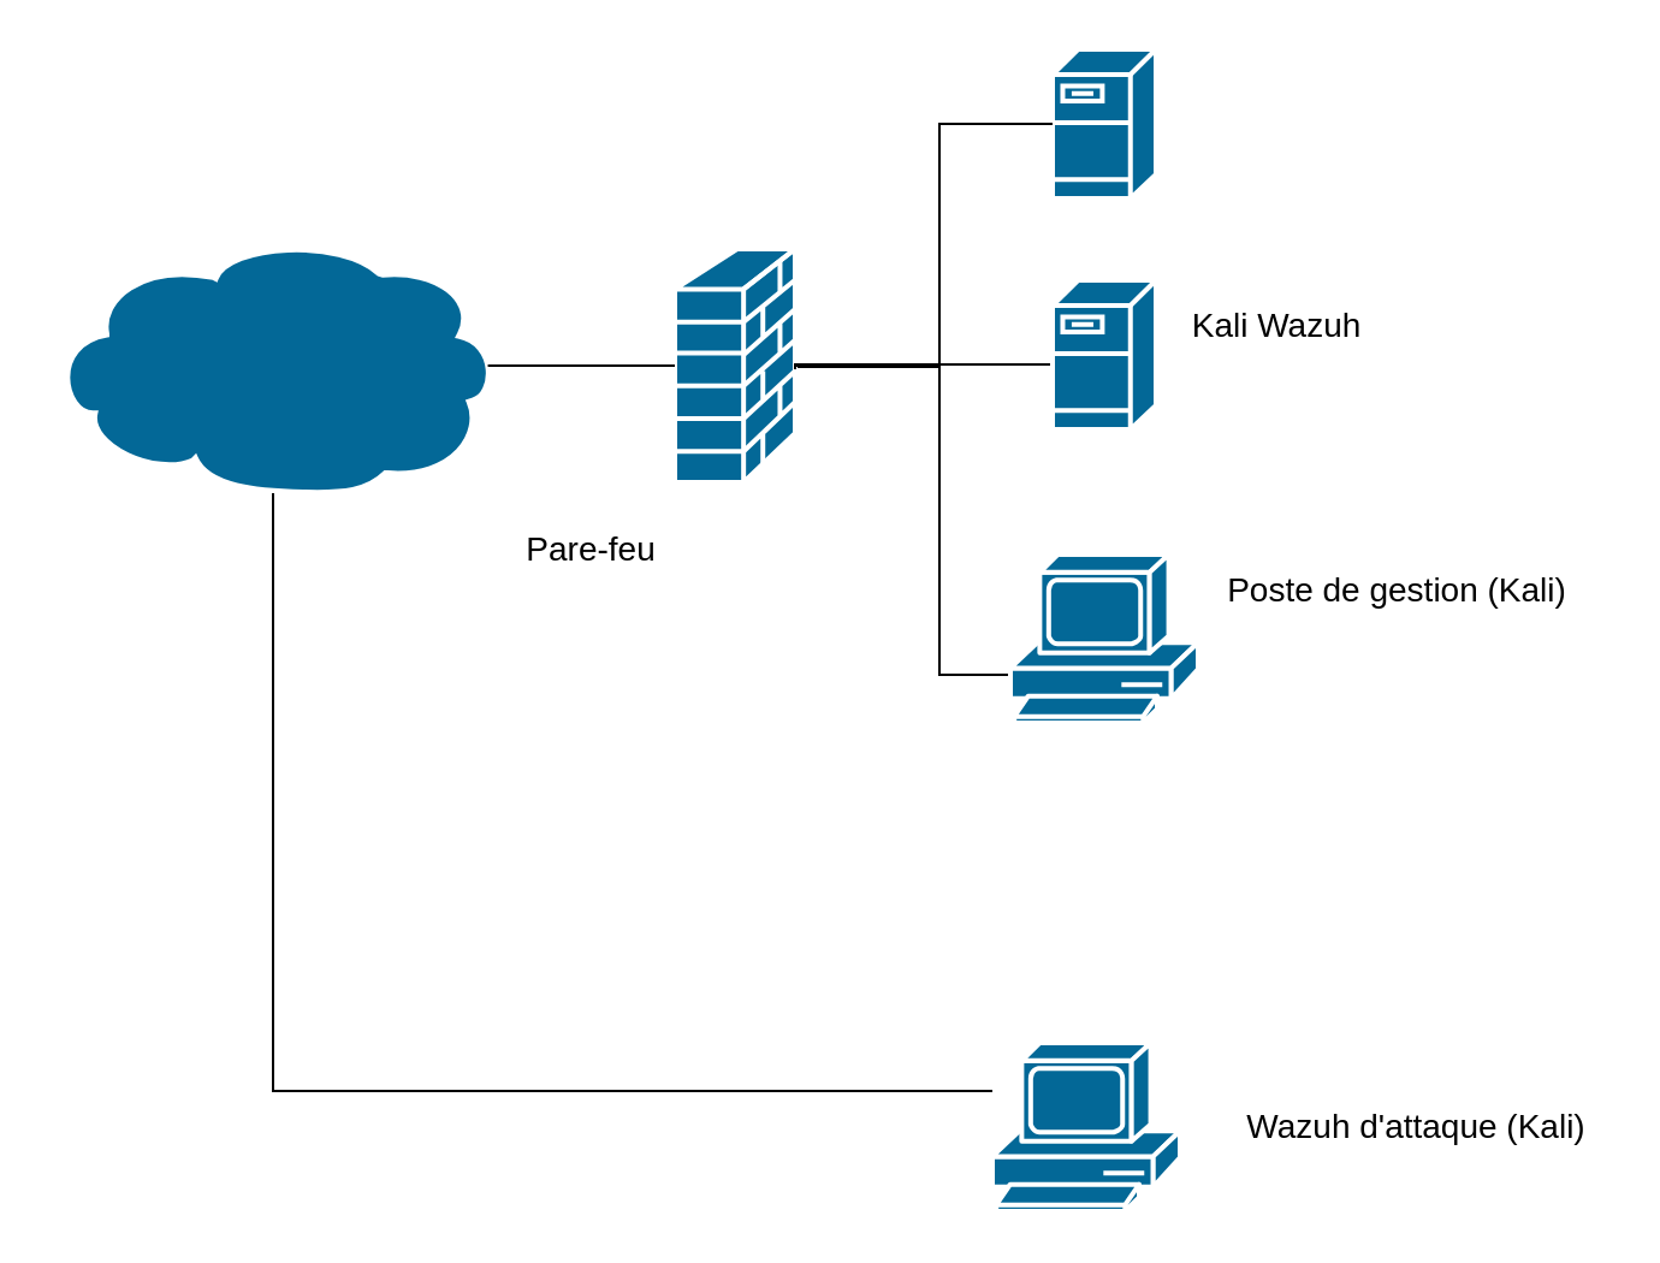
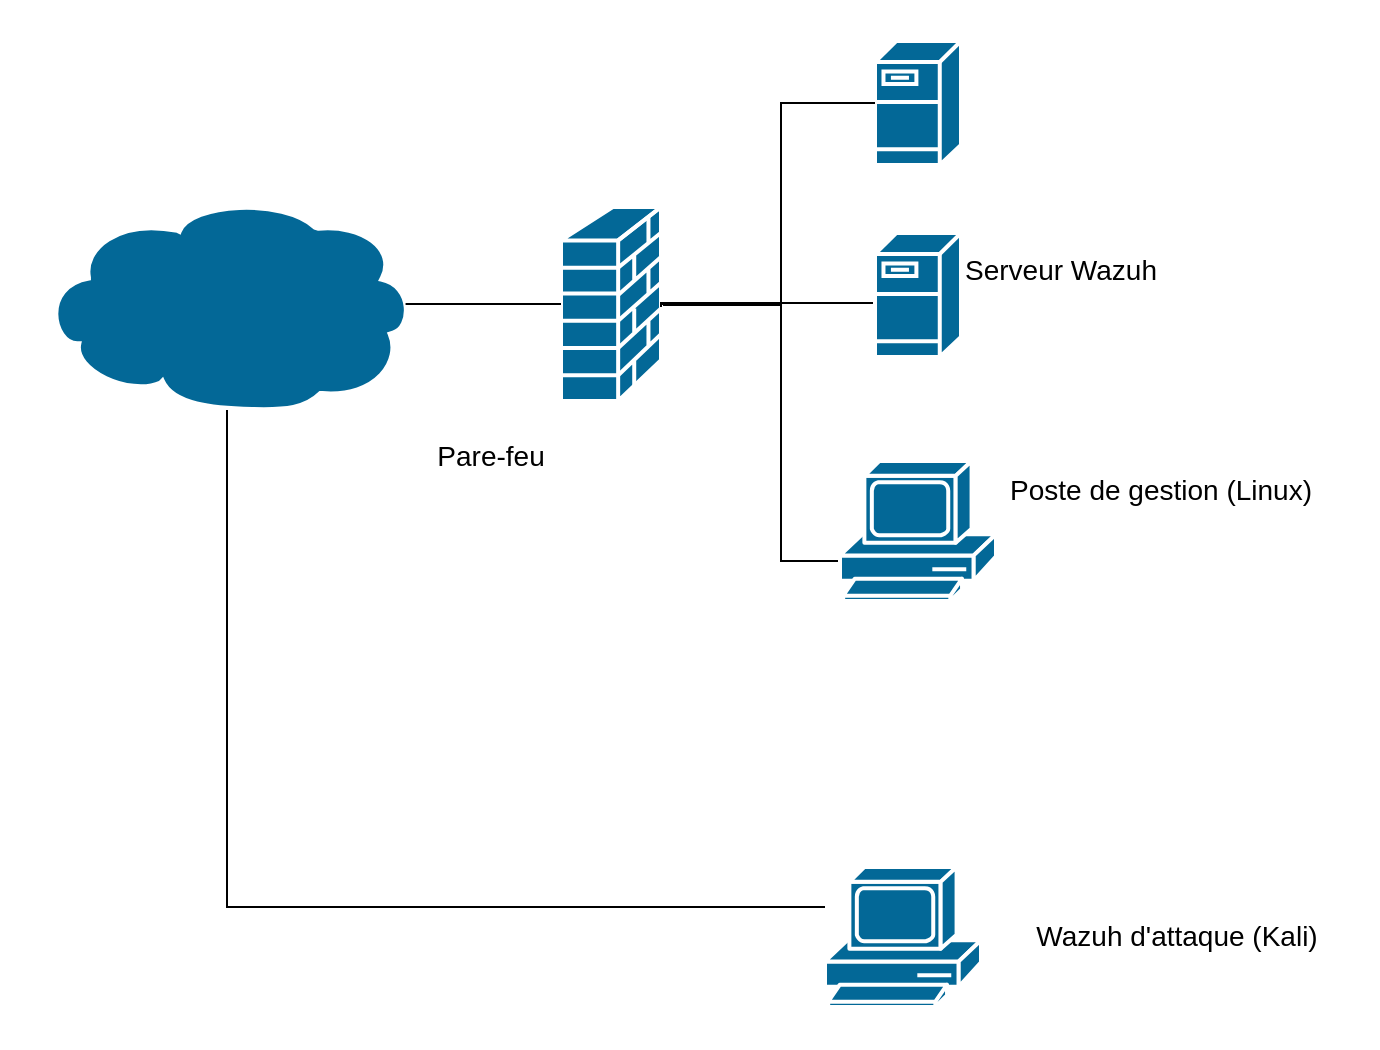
- <mxCell id="12" value="&lt;font color=&quot;#000000&quot; style=&quot;font-size: 14px;&quot;&gt;Kali Wazuh&lt;/font&gt;" style="text;html=1;align=center;verticalAlign=middle;resizable=0;points=[];autosize=1;" parent="1" vertex="1"><mxGeometry x="470" y="120" width="120" height="30" as="geometry" /></mxCell>
+ <mxCell id="12" value="&lt;font color=&quot;#000000&quot; style=&quot;font-size: 14px;&quot;&gt;Serveur Wazuh&lt;/font&gt;" style="text;html=1;align=center;verticalAlign=middle;resizable=0;points=[];autosize=1;" parent="1" vertex="1"><mxGeometry x="470" y="120" width="120" height="30" as="geometry" /></mxCell>
- <mxCell id="13" value="&lt;font color=&quot;#000000&quot; style=&quot;font-size: 14px;&quot;&gt;Poste de gestion (Kali)&lt;/font&gt;" style="text;html=1;align=center;verticalAlign=middle;resizable=0;points=[];autosize=1;strokeColor=none;fillColor=none;" parent="1" vertex="1"><mxGeometry x="495" y="230" width="170" height="30" as="geometry" /></mxCell>
+ <mxCell id="13" value="&lt;font color=&quot;#000000&quot; style=&quot;font-size: 14px;&quot;&gt;Poste de gestion (Linux)&lt;/font&gt;" style="text;html=1;align=center;verticalAlign=middle;resizable=0;points=[];autosize=1;strokeColor=none;fillColor=none;" parent="1" vertex="1"><mxGeometry x="495" y="230" width="170" height="30" as="geometry" /></mxCell>
